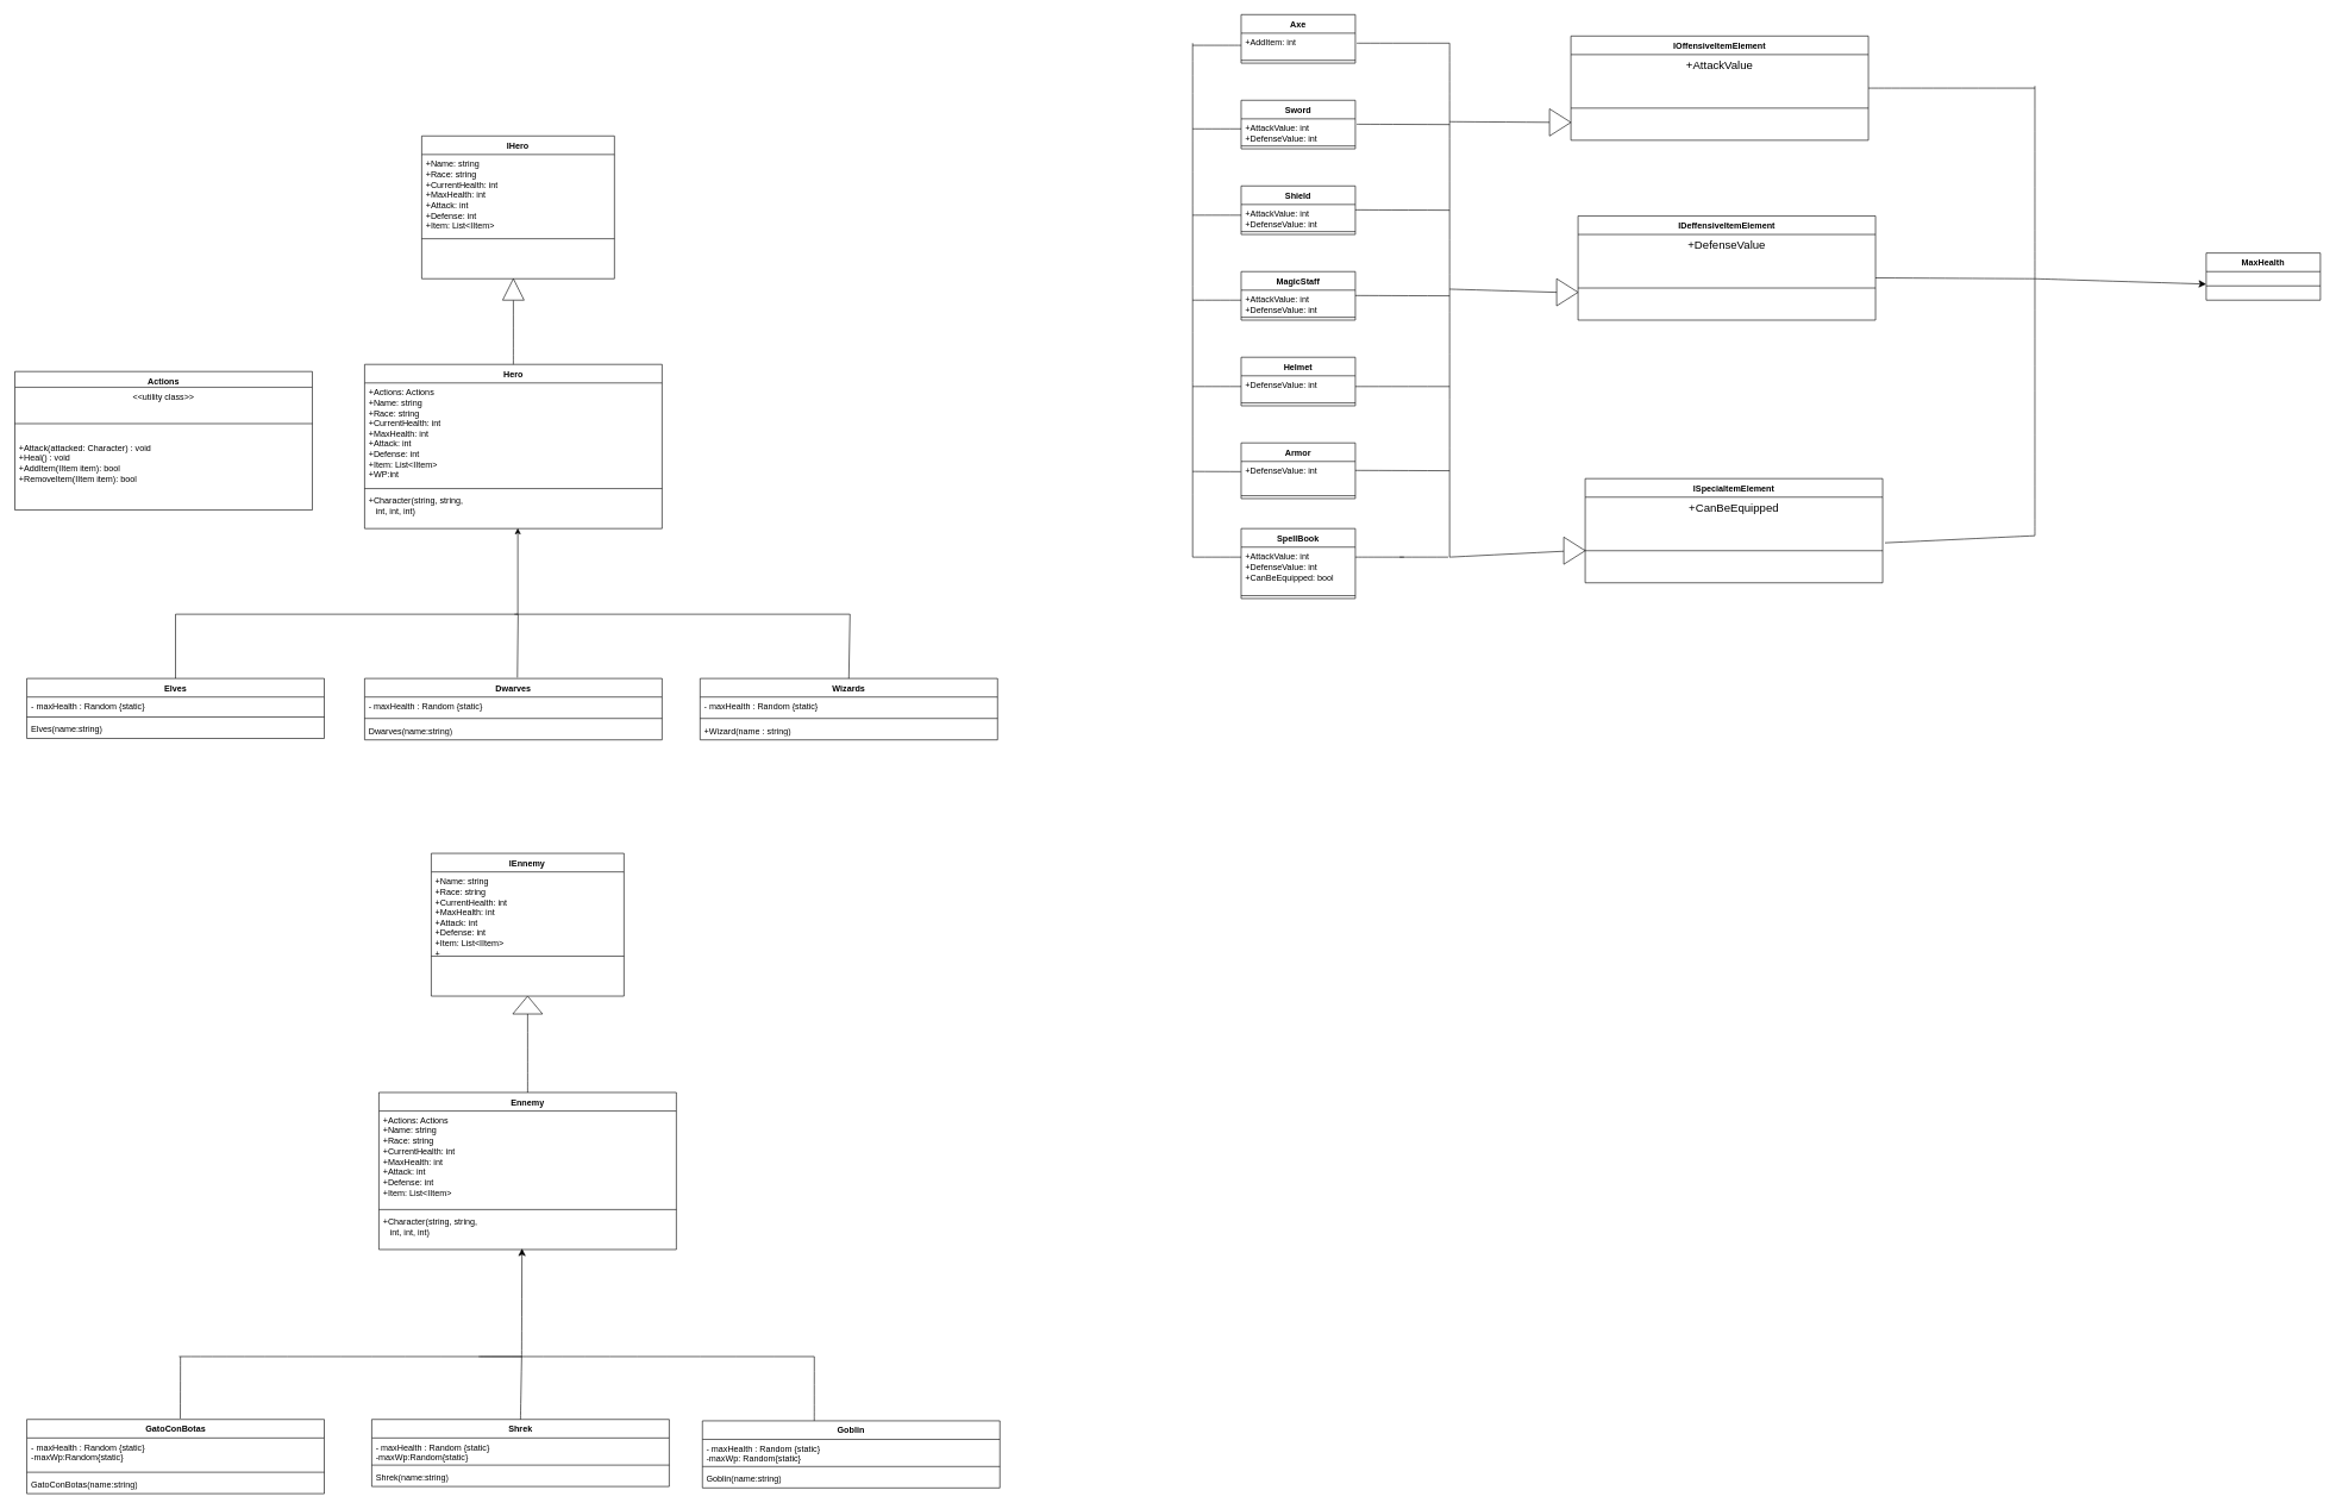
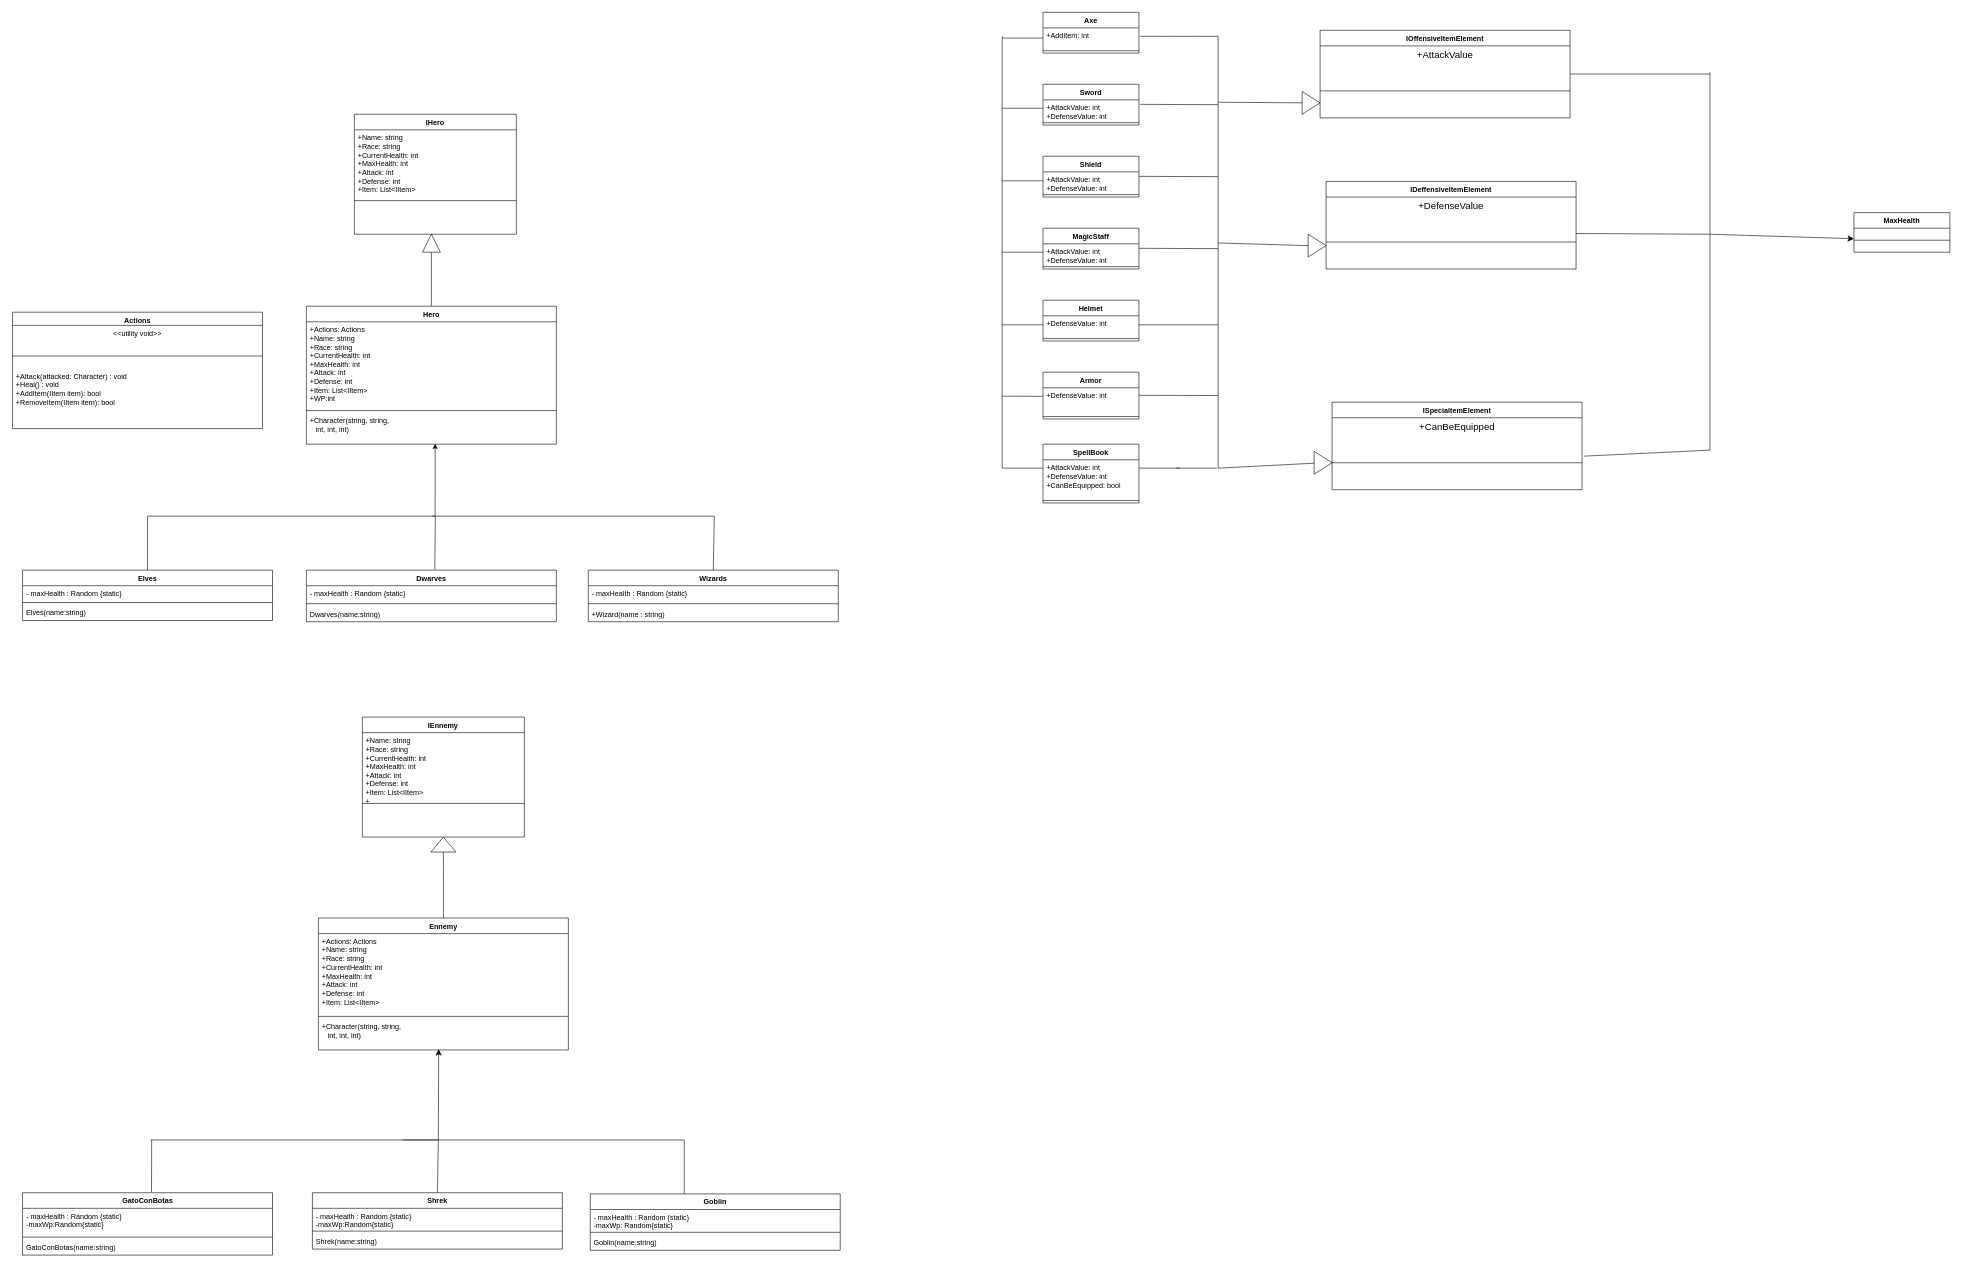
- <mxCell id="16" value="&amp;lt;&amp;lt;utility class&amp;gt;&amp;gt;" style="text;html=1;align=center;verticalAlign=middle;resizable=0;points=[];autosize=1;strokeColor=none;fillColor=none;" parent="15" vertex="1"><mxGeometry y="22" width="416.74" height="30" as="geometry" /></mxCell>
+ <mxCell id="16" value="&amp;lt;&amp;lt;utility void&amp;gt;&amp;gt;" style="text;html=1;align=center;verticalAlign=middle;resizable=0;points=[];autosize=1;strokeColor=none;fillColor=none;" parent="15" vertex="1"><mxGeometry y="22" width="416.74" height="30" as="geometry" /></mxCell>
